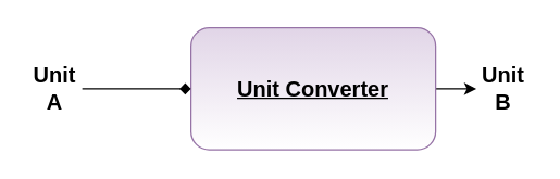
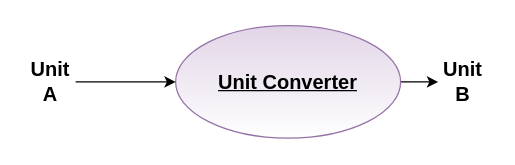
- <mxCell id="4" style="edgeStyle=orthogonalEdgeStyle;rounded=0;orthogonalLoop=1;jettySize=auto;html=1;exitX=1;exitY=0.5;exitDx=0;exitDy=0;entryX=0;entryY=0.5;entryDx=0;entryDy=0;fontSize=16;endArrow=diamond;" parent="1" source="5" target="3" edge="1"><mxGeometry relative="1" as="geometry" /></mxCell>
+ <mxCell id="4" style="edgeStyle=orthogonalEdgeStyle;rounded=0;orthogonalLoop=1;jettySize=auto;html=1;exitX=1;exitY=0.5;exitDx=0;exitDy=0;entryX=0;entryY=0.5;entryDx=0;entryDy=0;fontSize=16;" parent="1" source="5" target="3" edge="1"><mxGeometry relative="1" as="geometry" /></mxCell>
- <mxCell id="3" value="&lt;b&gt;&lt;u&gt;Unit Converter&lt;/u&gt;&lt;/b&gt;" style="rounded=1;whiteSpace=wrap;html=1;fillColor=#e1d5e7;strokeColor=#9673a6;fontSize=16;gradientColor=#FFFFFF;" parent="1" vertex="1"><mxGeometry x="140" y="20" width="180" height="90" as="geometry" /></mxCell>
+ <mxCell id="3" value="&lt;b&gt;&lt;u&gt;Unit Converter&lt;/u&gt;&lt;/b&gt;" style="ellipse;whiteSpace=wrap;html=1;fillColor=#e1d5e7;strokeColor=#9673a6;fontSize=16;gradientColor=#FFFFFF;" parent="1" vertex="1"><mxGeometry x="140" y="20" width="180" height="90" as="geometry" /></mxCell>
